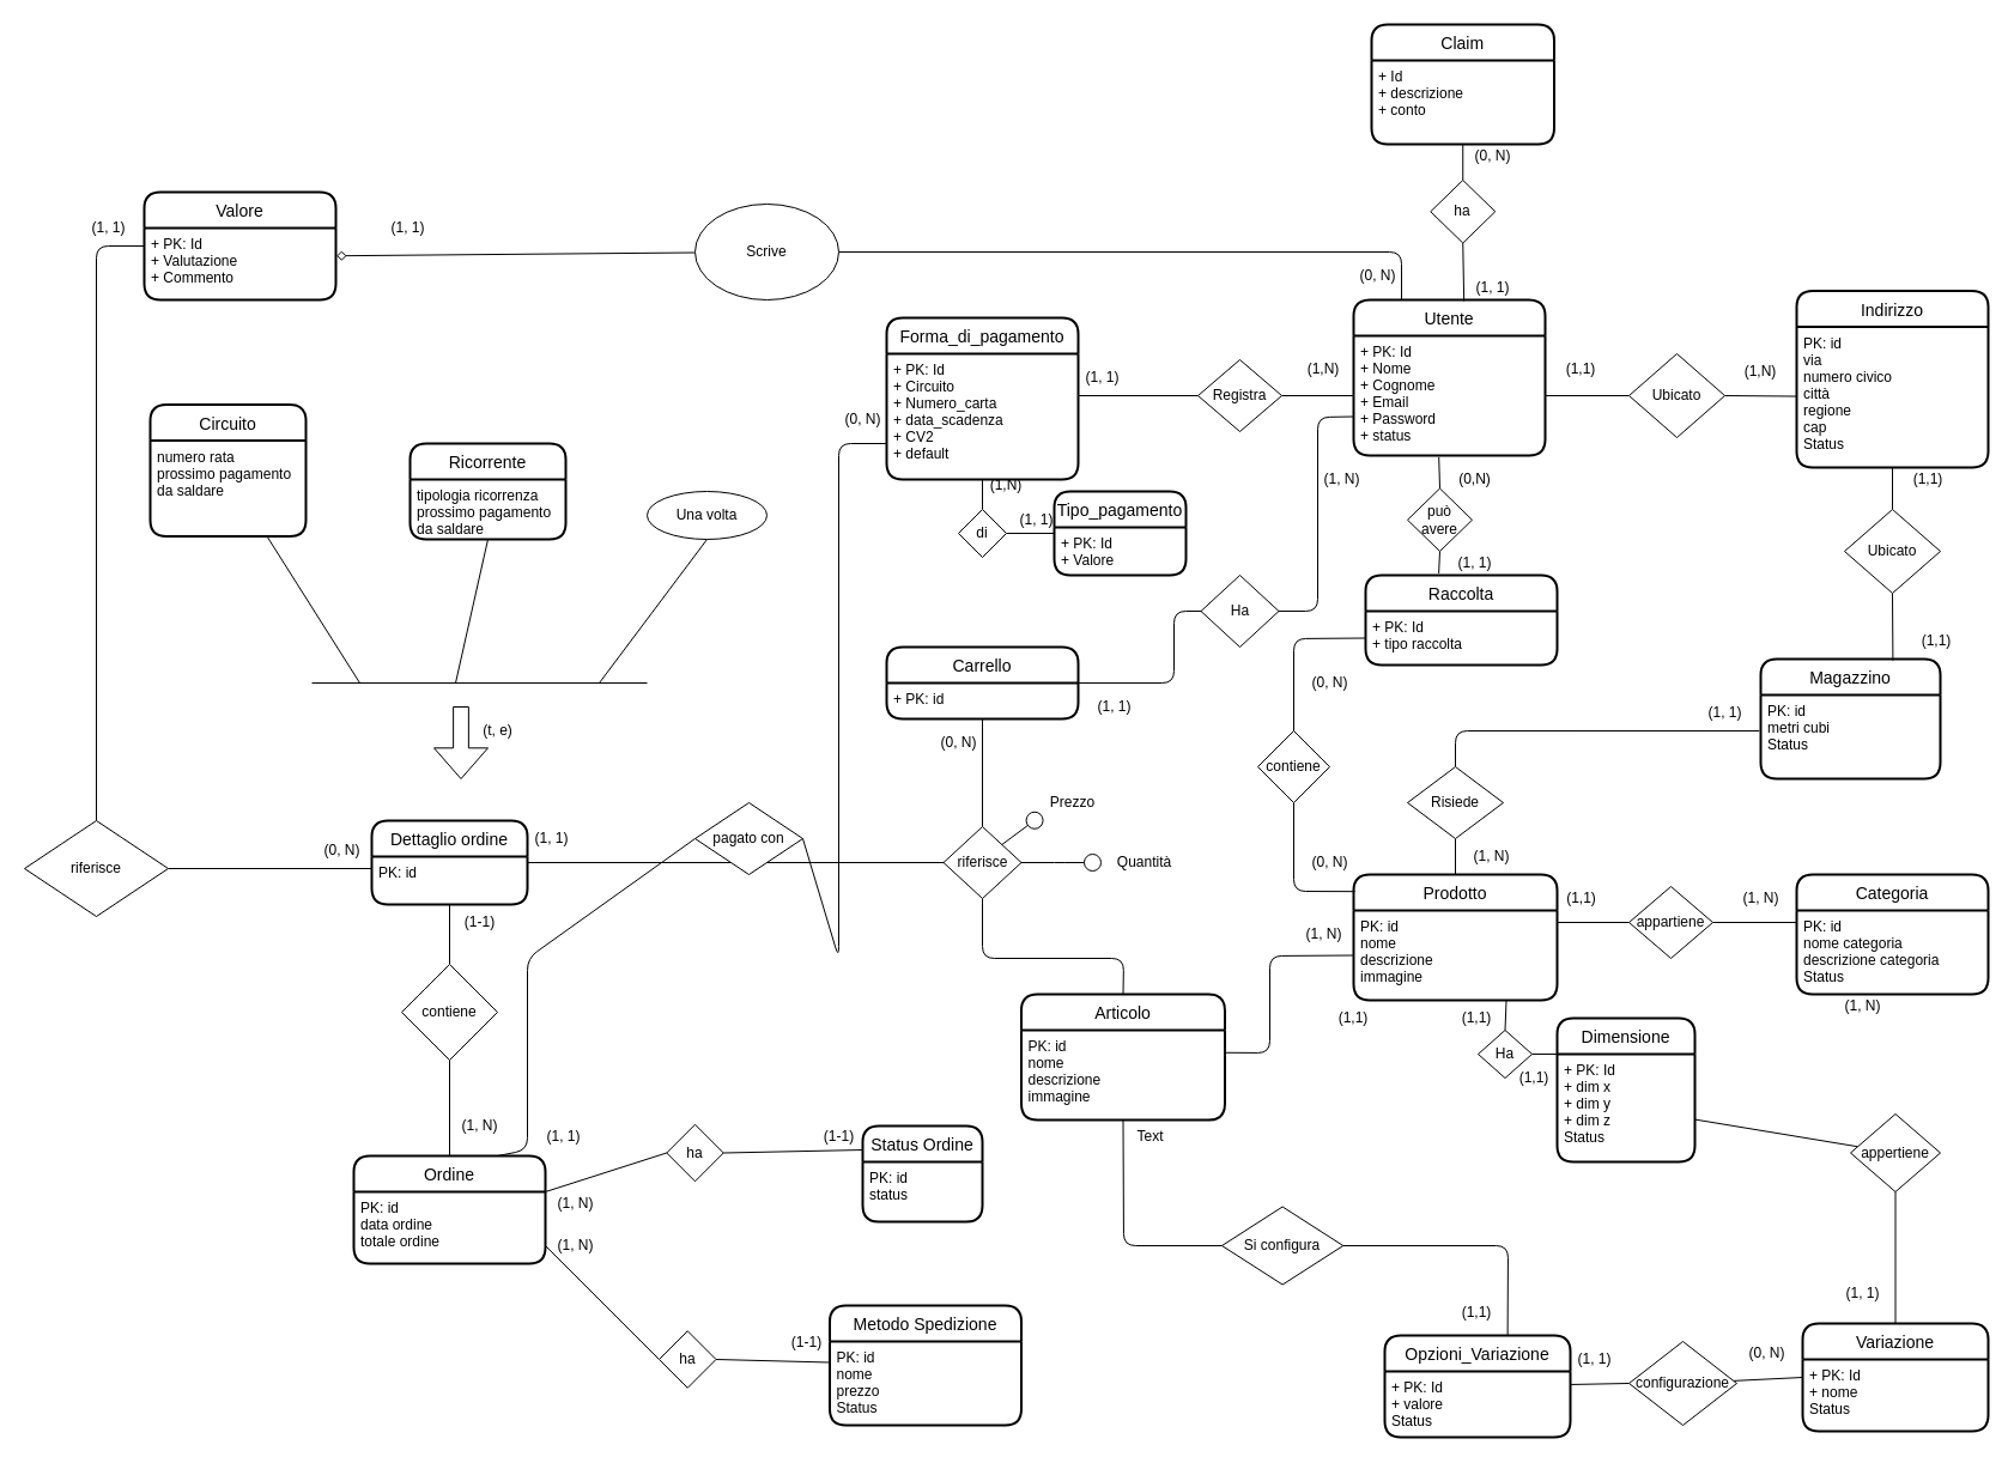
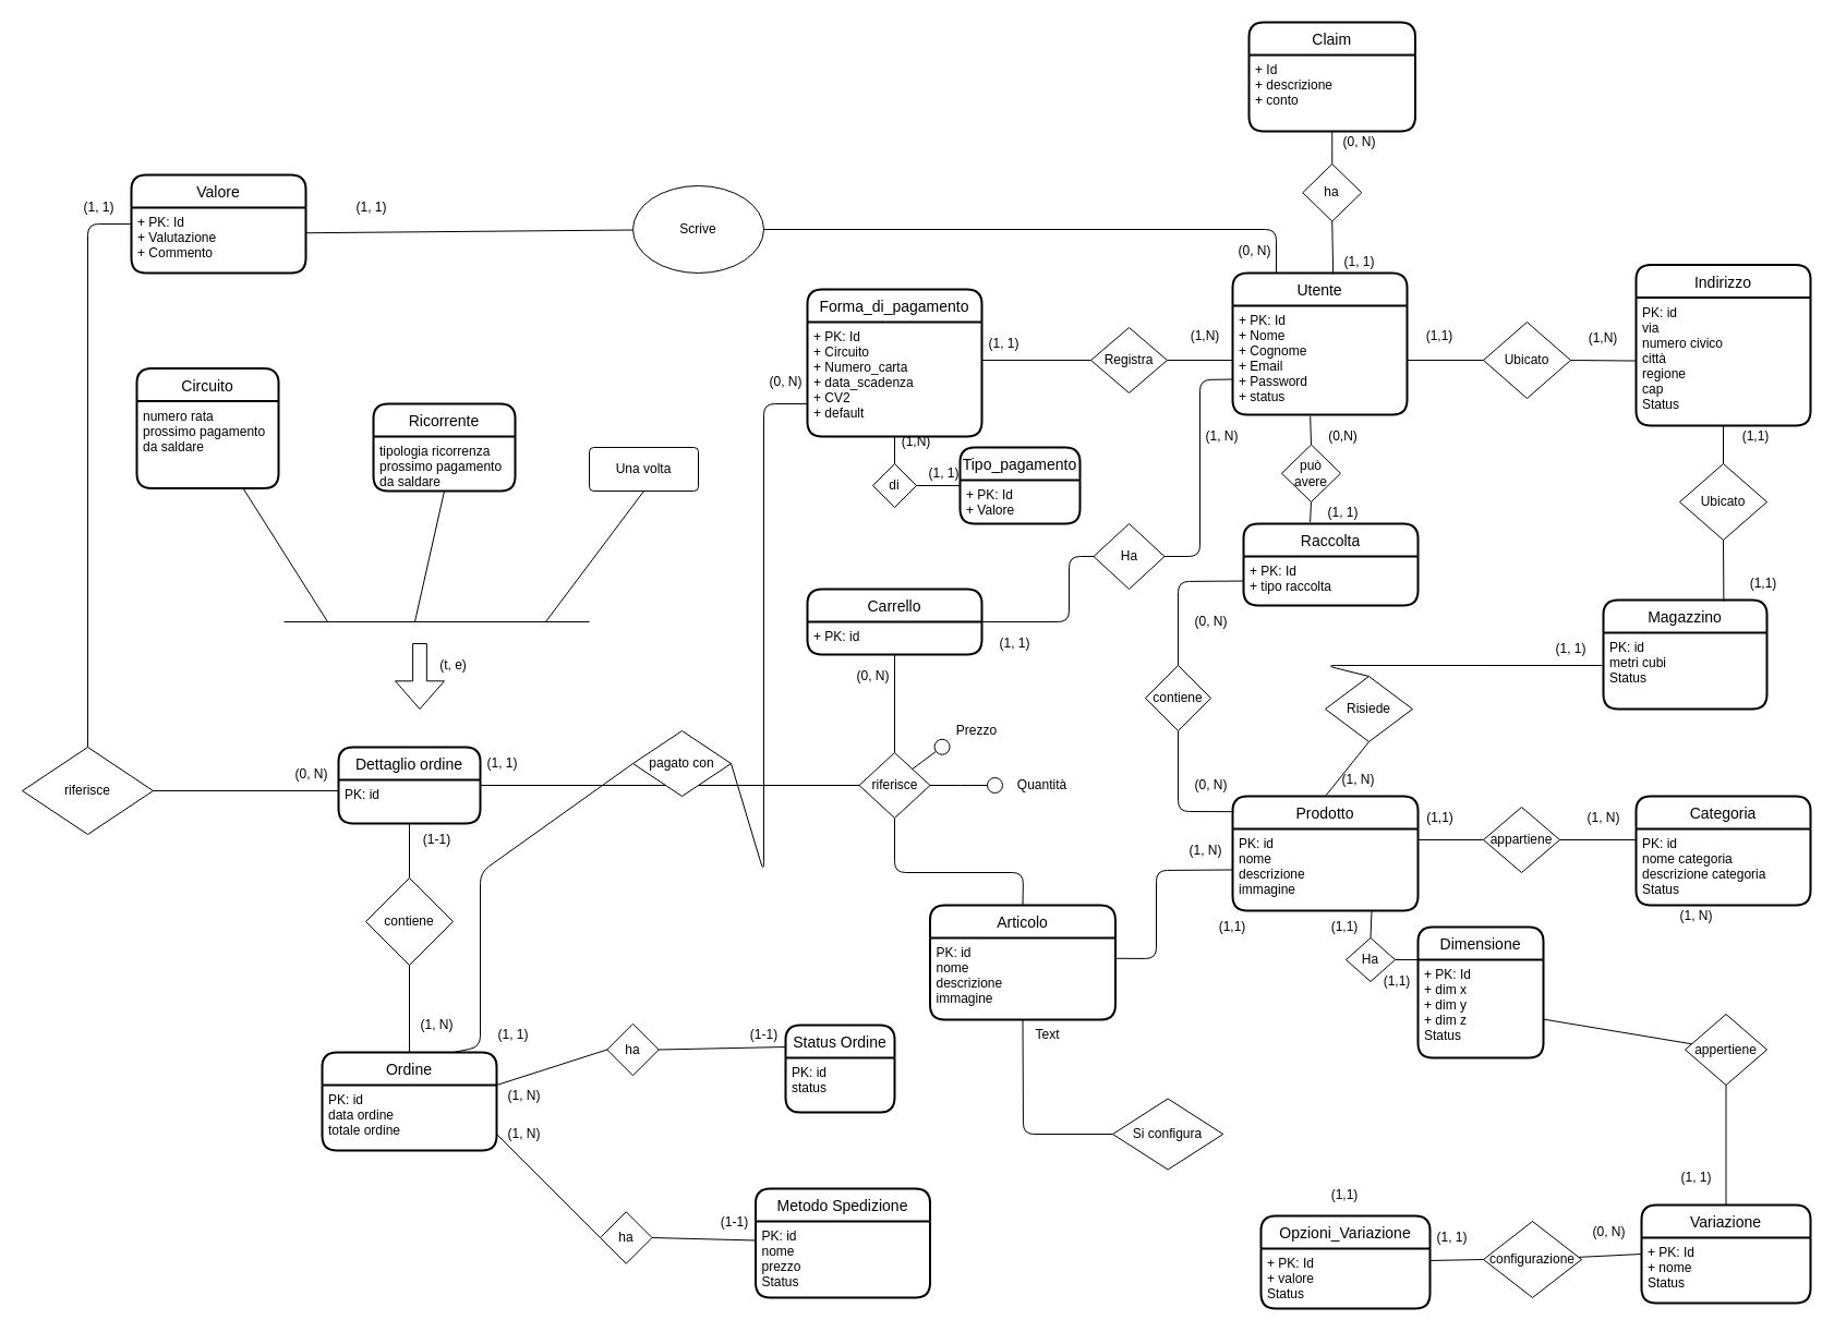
- <mxCell id="148" style="edgeStyle=none;html=1;entryX=1.004;entryY=0.387;entryDx=0;entryDy=0;endArrow=diamond;endFill=0;entryPerimeter=0;" parent="1" source="149" target="152" edge="1"><mxGeometry relative="1" as="geometry" /></mxCell>
+ <mxCell id="148" style="edgeStyle=none;html=1;entryX=1.004;entryY=0.387;entryDx=0;entryDy=0;endArrow=none;endFill=0;entryPerimeter=0;" parent="1" source="149" target="152" edge="1"><mxGeometry relative="1" as="geometry" /></mxCell>
- <mxCell id="100" value="Una volta" style="ellipse;arcSize=10;whiteSpace=wrap;html=1;align=center;" parent="1" vertex="1"><mxGeometry x="540" y="410" width="100" height="40" as="geometry" /></mxCell>
+ <mxCell id="100" value="Una volta" style="rounded=1;arcSize=10;whiteSpace=wrap;html=1;align=center;" parent="1" vertex="1"><mxGeometry x="540" y="410" width="100" height="40" as="geometry" /></mxCell>
- <mxCell id="54" value="Risiede" style="shape=rhombus;perimeter=rhombusPerimeter;whiteSpace=wrap;html=1;align=center;" parent="1" vertex="1"><mxGeometry x="1175" y="640" width="80" height="60" as="geometry" /></mxCell>
+ <mxCell id="54" value="Risiede" style="shape=rhombus;perimeter=rhombusPerimeter;whiteSpace=wrap;html=1;align=center;" parent="1" vertex="1"><mxGeometry x="1215" y="620" width="80" height="60" as="geometry" /></mxCell>
- <mxCell id="75" style="edgeStyle=none;html=1;entryX=0.662;entryY=0;entryDx=0;entryDy=0;entryPerimeter=0;startArrow=none;startFill=0;endArrow=none;endFill=0;exitX=1;exitY=0.5;exitDx=0;exitDy=0;" parent="1" source="162" target="38" edge="1"><mxGeometry relative="1" as="geometry"><mxPoint x="1130" y="1040" as="sourcePoint" /><Array as="points"><mxPoint x="1259" y="1040" /></Array></mxGeometry></mxCell>
